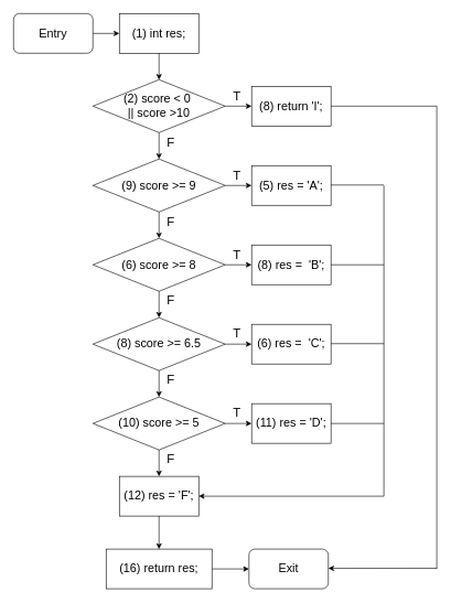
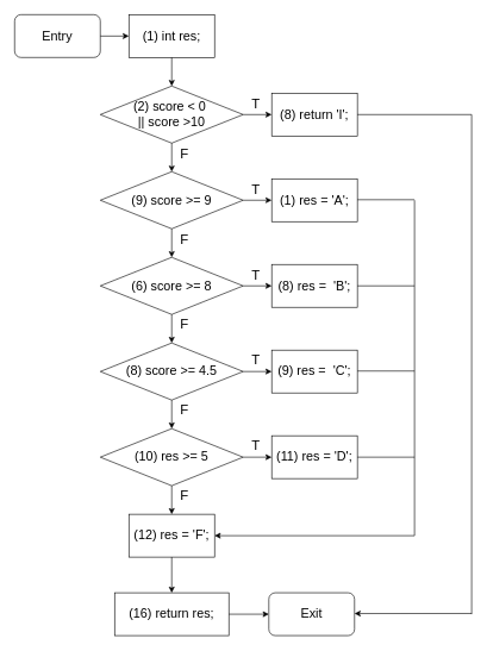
- <mxCell id="19" value="(5) res = 'A';" style="text;strokeColor=none;align=center;fillColor=none;html=1;verticalAlign=middle;whiteSpace=wrap;rounded=0;fontSize=18;fontStyle=0" vertex="1" parent="1"><mxGeometry x="380" y="250" width="120" height="60" as="geometry" /></mxCell>
+ <mxCell id="19" value="(1) res = 'A';" style="text;strokeColor=none;align=center;fillColor=none;html=1;verticalAlign=middle;whiteSpace=wrap;rounded=0;fontSize=18;fontStyle=0" vertex="1" parent="1"><mxGeometry x="380" y="250" width="120" height="60" as="geometry" /></mxCell>
- <mxCell id="29" value="(8) &lt;span style=&quot;background-color: transparent; color: light-dark(rgb(0, 0, 0), rgb(255, 255, 255));&quot;&gt;score &amp;gt;= 6.5&lt;/span&gt;" style="text;strokeColor=none;align=center;fillColor=none;html=1;verticalAlign=middle;whiteSpace=wrap;rounded=0;fontSize=18;fontStyle=0" vertex="1" parent="1"><mxGeometry x="160" y="490" width="160" height="60" as="geometry" /></mxCell>
+ <mxCell id="29" value="(8) &lt;span style=&quot;background-color: transparent; color: light-dark(rgb(0, 0, 0), rgb(255, 255, 255));&quot;&gt;score &amp;gt;= 4.5&lt;/span&gt;" style="text;strokeColor=none;align=center;fillColor=none;html=1;verticalAlign=middle;whiteSpace=wrap;rounded=0;fontSize=18;fontStyle=0" vertex="1" parent="1"><mxGeometry x="160" y="490" width="160" height="60" as="geometry" /></mxCell>
- <mxCell id="31" value="(6) res =&amp;nbsp; 'C';" style="text;strokeColor=none;align=center;fillColor=none;html=1;verticalAlign=middle;whiteSpace=wrap;rounded=0;fontSize=18;fontStyle=0" vertex="1" parent="1"><mxGeometry x="380" y="490" width="120" height="60" as="geometry" /></mxCell>
+ <mxCell id="31" value="(9) res =&amp;nbsp; 'C';" style="text;strokeColor=none;align=center;fillColor=none;html=1;verticalAlign=middle;whiteSpace=wrap;rounded=0;fontSize=18;fontStyle=0" vertex="1" parent="1"><mxGeometry x="380" y="490" width="120" height="60" as="geometry" /></mxCell>
- <mxCell id="35" value="(10) score &amp;gt;= 5" style="text;strokeColor=none;align=center;fillColor=none;html=1;verticalAlign=middle;whiteSpace=wrap;rounded=0;fontSize=18;fontStyle=0" vertex="1" parent="1"><mxGeometry x="160" y="610" width="160" height="60" as="geometry" /></mxCell>
+ <mxCell id="35" value="(10) res &amp;gt;= 5" style="text;strokeColor=none;align=center;fillColor=none;html=1;verticalAlign=middle;whiteSpace=wrap;rounded=0;fontSize=18;fontStyle=0" vertex="1" parent="1"><mxGeometry x="160" y="610" width="160" height="60" as="geometry" /></mxCell>
